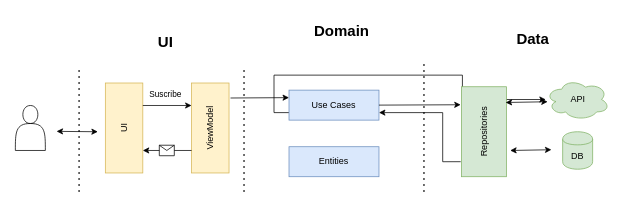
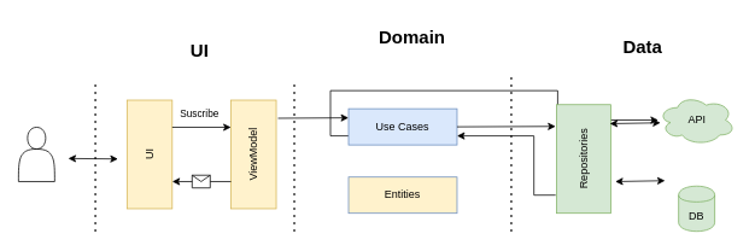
- <mxCell id="9" value="DB" style="shape=cylinder;whiteSpace=wrap;html=1;boundedLbl=1;backgroundOutline=1;fillColor=#d5e8d4;strokeColor=#82b366;" vertex="1" parent="1"><mxGeometry x="750" y="175" width="40" height="50" as="geometry" /></mxCell>
+ <mxCell id="9" value="DB" style="shape=cylinder;whiteSpace=wrap;html=1;boundedLbl=1;backgroundOutline=1;fillColor=#d5e8d4;strokeColor=#82b366;" vertex="1" parent="1"><mxGeometry x="750" y="205" width="40" height="50" as="geometry" /></mxCell>
- <mxCell id="6" value="Entities" style="rounded=0;whiteSpace=wrap;html=1;rotation=0;fillColor=#dae8fc;strokeColor=#6c8ebf;" vertex="1" parent="1"><mxGeometry x="385" y="195" width="120" height="40" as="geometry" /></mxCell>
+ <mxCell id="6" value="Entities" style="rounded=0;whiteSpace=wrap;html=1;rotation=0;fillColor=#fff2cc;strokeColor=#6c8ebf;" vertex="1" parent="1"><mxGeometry x="385" y="195" width="120" height="40" as="geometry" /></mxCell>
